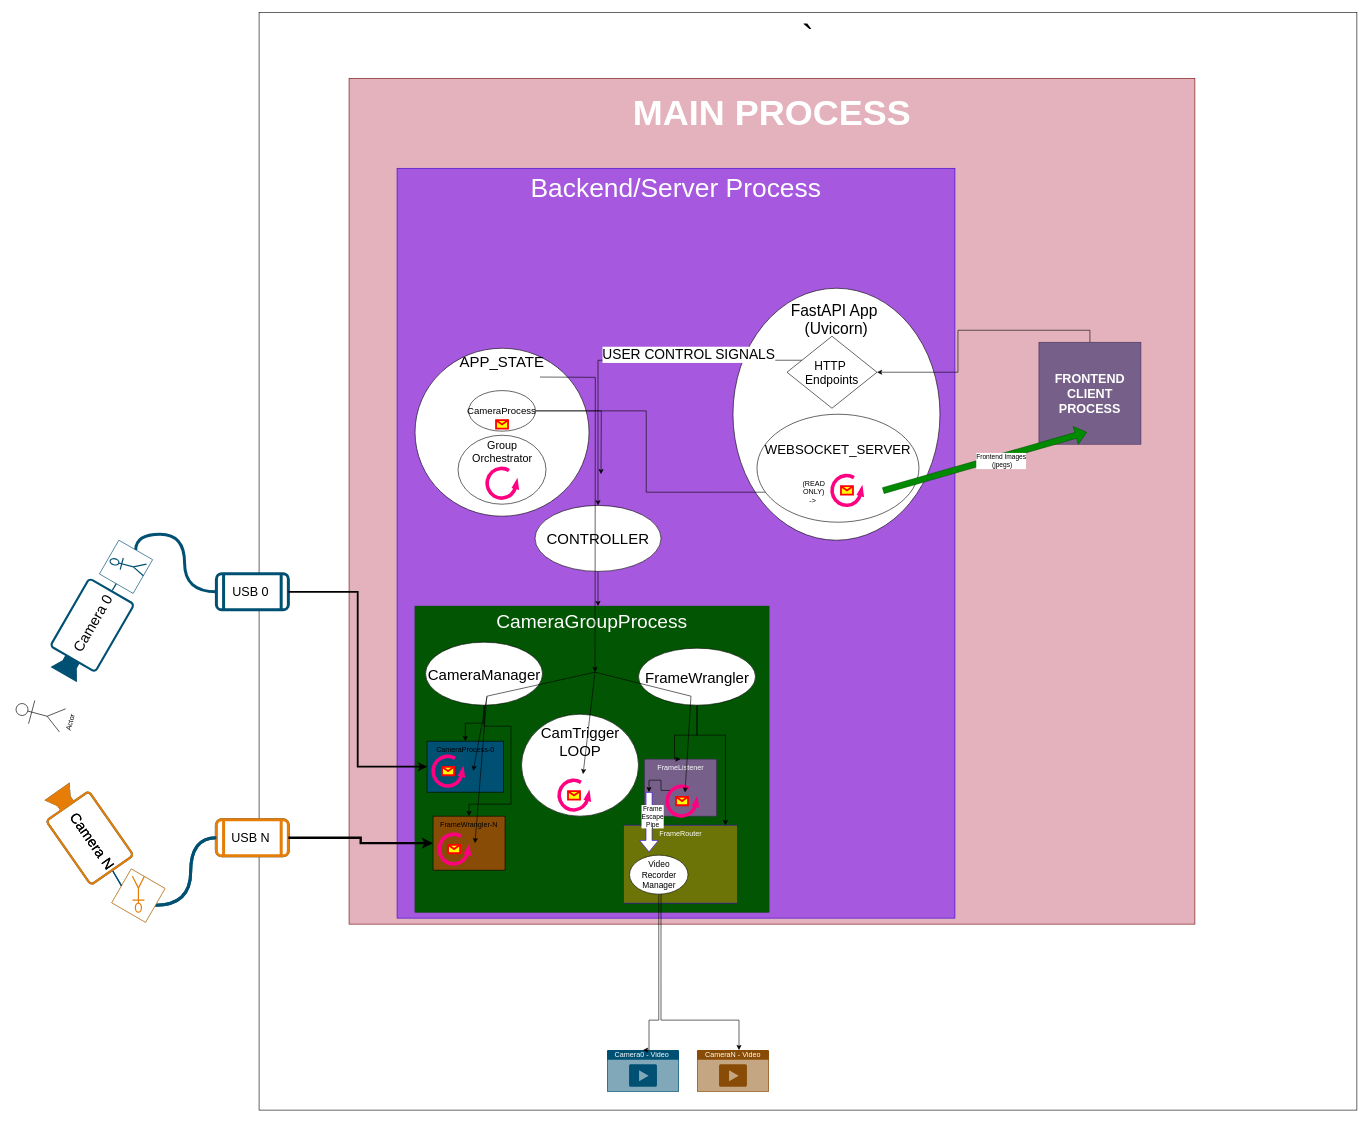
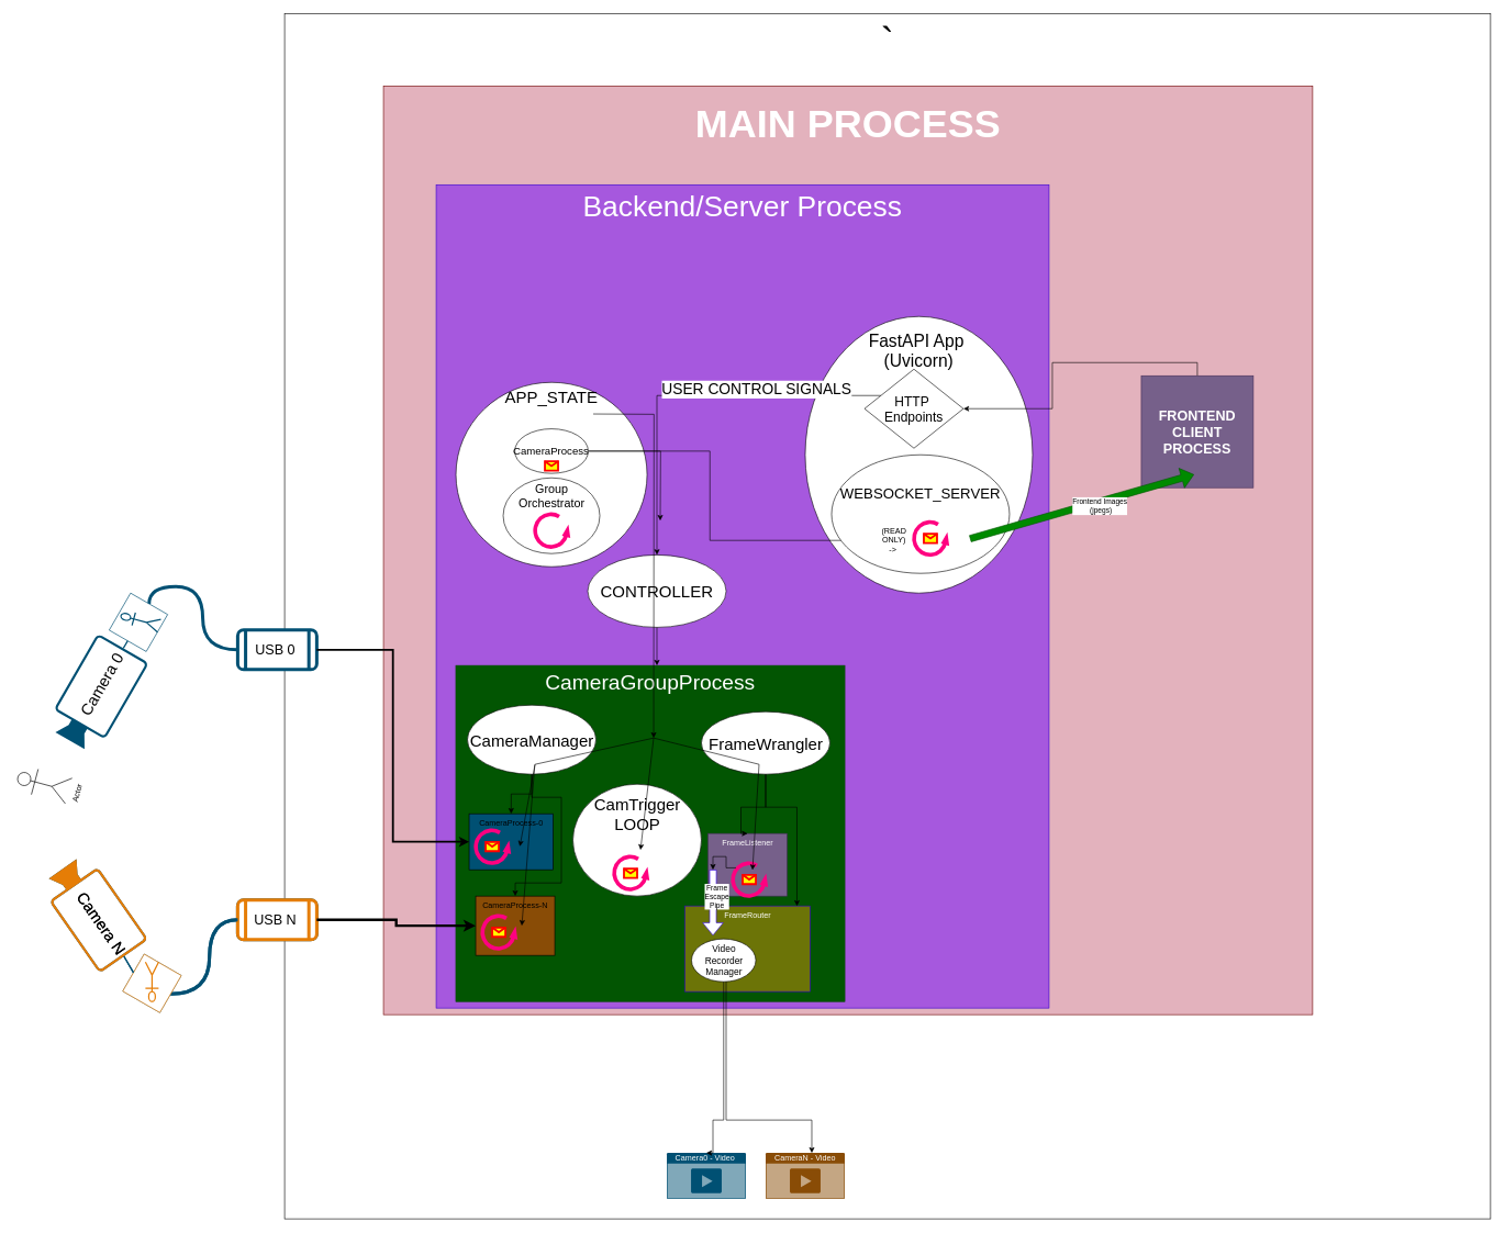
- <mxCell id="15" value="FrameWrangler-N" style="whiteSpace=wrap;html=1;verticalAlign=top;fillColor=#894c06;" parent="8" vertex="1"><mxGeometry x="30" y="350" width="120" height="90" as="geometry" /></mxCell>
+ <mxCell id="15" value="CameraProcess-N" style="whiteSpace=wrap;html=1;verticalAlign=top;fillColor=#894c06;" parent="8" vertex="1"><mxGeometry x="30" y="350" width="120" height="90" as="geometry" /></mxCell>
